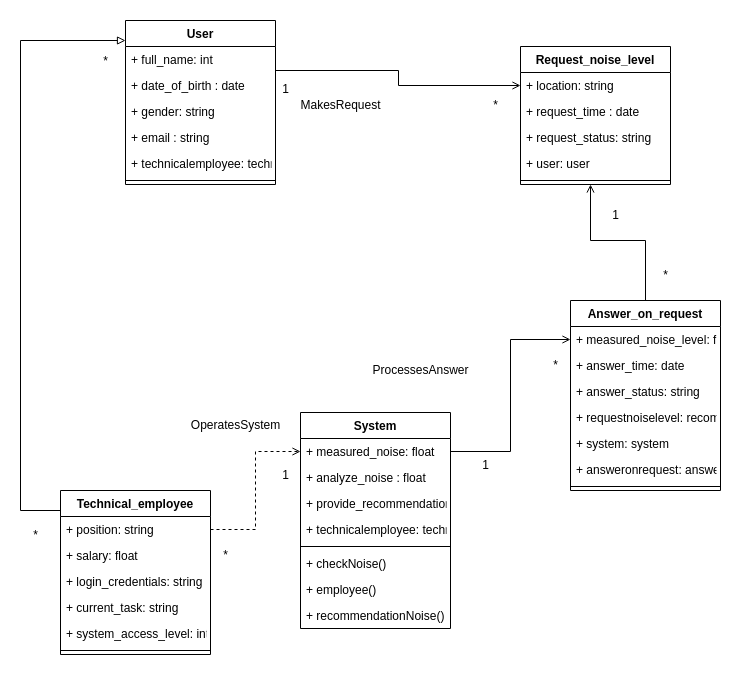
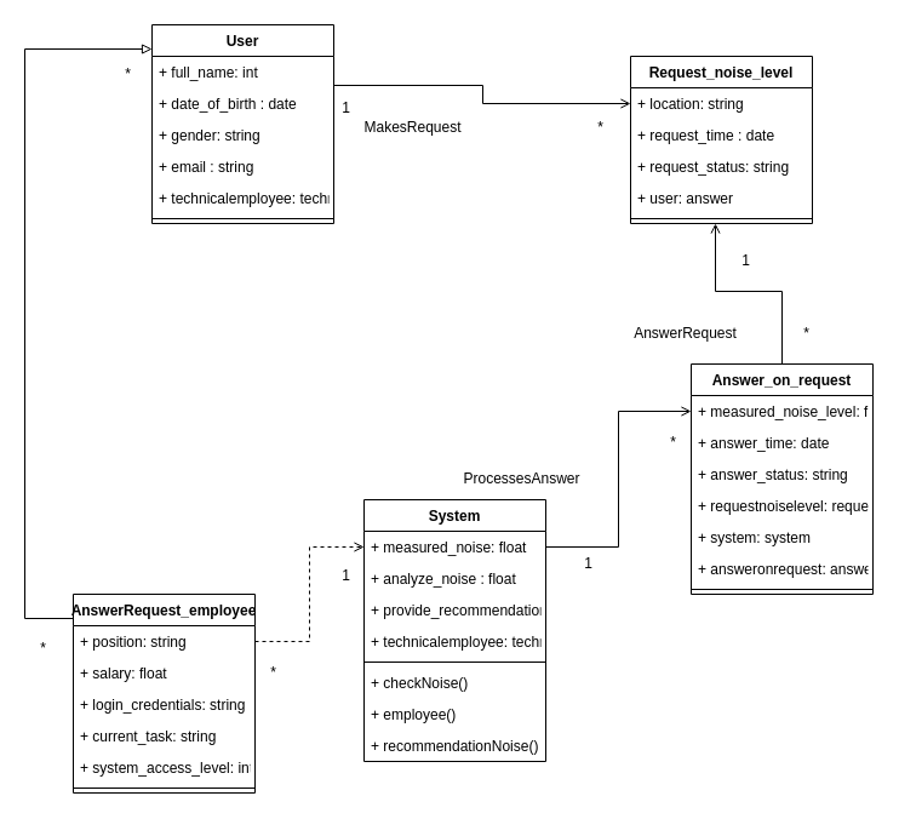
- <mxCell id="13" value="+ user: user" style="text;strokeColor=none;fillColor=none;align=left;verticalAlign=top;spacingLeft=4;spacingRight=4;overflow=hidden;rotatable=0;points=[[0,0.5],[1,0.5]];portConstraint=eastwest;" vertex="1" parent="9"><mxGeometry y="104" width="150" height="26" as="geometry" /></mxCell>
+ <mxCell id="13" value="+ user: answer" style="text;strokeColor=none;fillColor=none;align=left;verticalAlign=top;spacingLeft=4;spacingRight=4;overflow=hidden;rotatable=0;points=[[0,0.5],[1,0.5]];portConstraint=eastwest;" vertex="1" parent="9"><mxGeometry y="104" width="150" height="26" as="geometry" /></mxCell>
+ <mxCell id="45" value="AnswerRequest" style="text;html=1;align=center;verticalAlign=middle;resizable=0;points=[];autosize=1;strokeColor=none;fillColor=none;" vertex="1" parent="1"><mxGeometry x="510" y="260" width="110" height="30" as="geometry" /></mxCell>
- <mxCell id="46" value="ProcessesAnswer" style="text;html=1;align=center;verticalAlign=middle;resizable=0;points=[];autosize=1;strokeColor=none;fillColor=none;" vertex="1" parent="1"><mxGeometry x="360" y="355" width="120" height="30" as="geometry" /></mxCell>
+ <mxCell id="46" value="ProcessesAnswer" style="text;html=1;align=center;verticalAlign=middle;resizable=0;points=[];autosize=1;strokeColor=none;fillColor=none;" vertex="1" parent="1"><mxGeometry x="370" y="380" width="120" height="30" as="geometry" /></mxCell>
- <mxCell id="28" value="+ requestnoiselevel: recommendation" style="text;strokeColor=none;fillColor=none;align=left;verticalAlign=top;spacingLeft=4;spacingRight=4;overflow=hidden;rotatable=0;points=[[0,0.5],[1,0.5]];portConstraint=eastwest;" vertex="1" parent="24"><mxGeometry y="104" width="150" height="26" as="geometry" /></mxCell>
+ <mxCell id="28" value="+ requestnoiselevel: requestnoiselevel" style="text;strokeColor=none;fillColor=none;align=left;verticalAlign=top;spacingLeft=4;spacingRight=4;overflow=hidden;rotatable=0;points=[[0,0.5],[1,0.5]];portConstraint=eastwest;" vertex="1" parent="24"><mxGeometry y="104" width="150" height="26" as="geometry" /></mxCell>
- <mxCell id="47" value="OperatesSystem" style="text;html=1;align=center;verticalAlign=middle;resizable=0;points=[];autosize=1;strokeColor=none;fillColor=none;" vertex="1" parent="1"><mxGeometry x="180" y="410" width="110" height="30" as="geometry" /></mxCell>
- <mxCell id="32" value="Technical_employee" style="swimlane;fontStyle=1;align=center;verticalAlign=top;childLayout=stackLayout;horizontal=1;startSize=26;horizontalStack=0;resizeParent=1;resizeParentMax=0;resizeLast=0;collapsible=1;marginBottom=0;" vertex="1" parent="1"><mxGeometry x="60" y="490" width="150" height="164" as="geometry" /></mxCell>
+ <mxCell id="32" value="AnswerRequest_employee" style="swimlane;fontStyle=1;align=center;verticalAlign=top;childLayout=stackLayout;horizontal=1;startSize=26;horizontalStack=0;resizeParent=1;resizeParentMax=0;resizeLast=0;collapsible=1;marginBottom=0;" vertex="1" parent="1"><mxGeometry x="60" y="490" width="150" height="164" as="geometry" /></mxCell>
